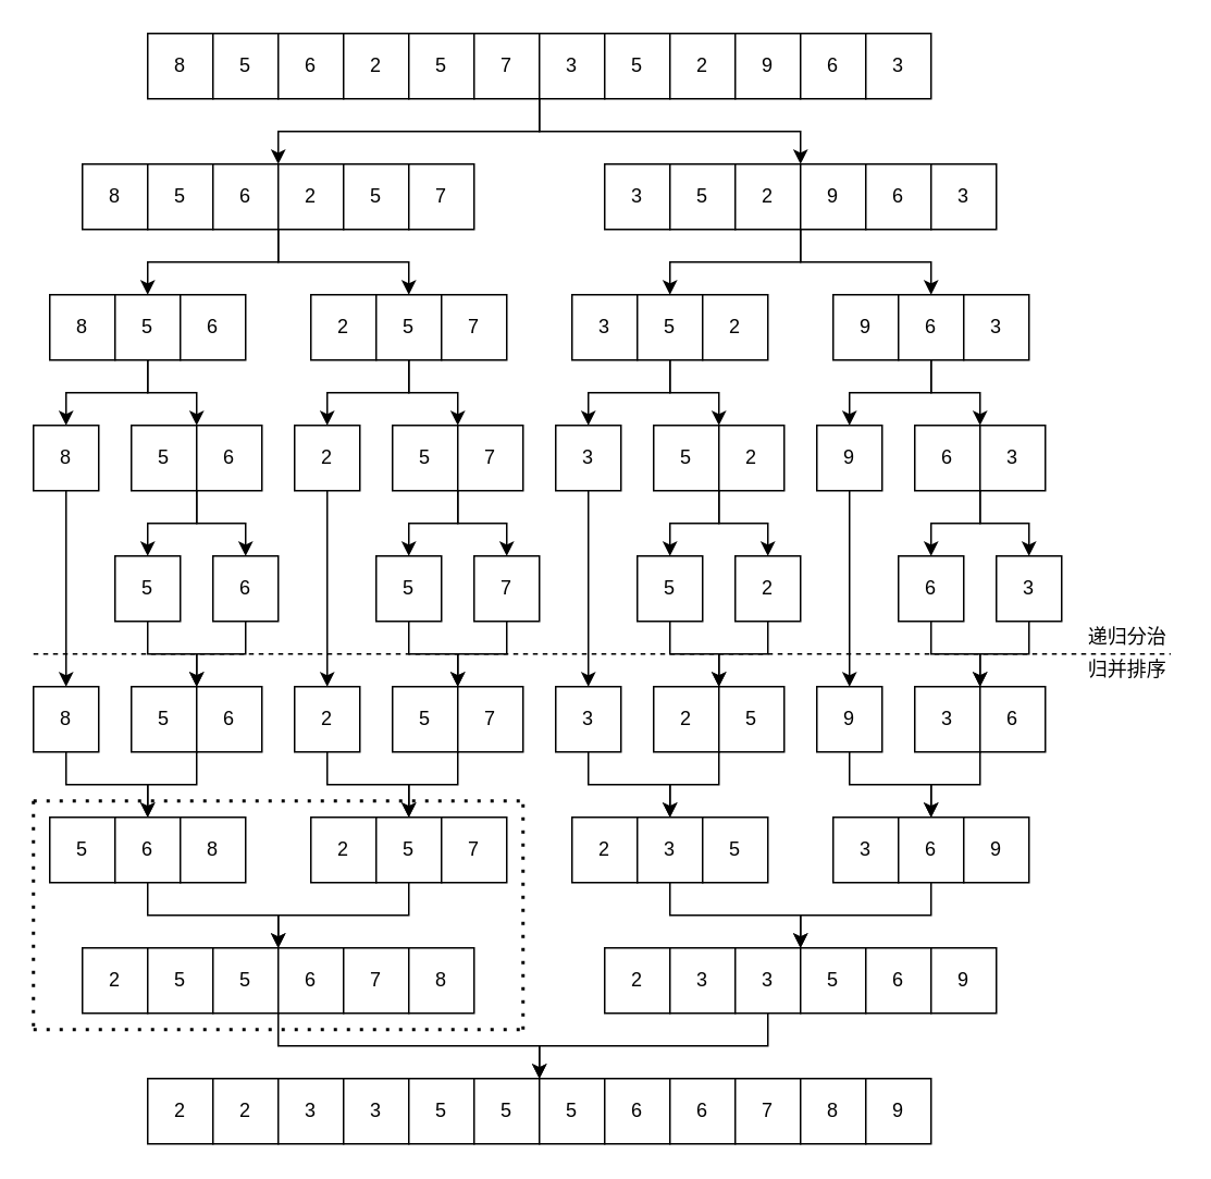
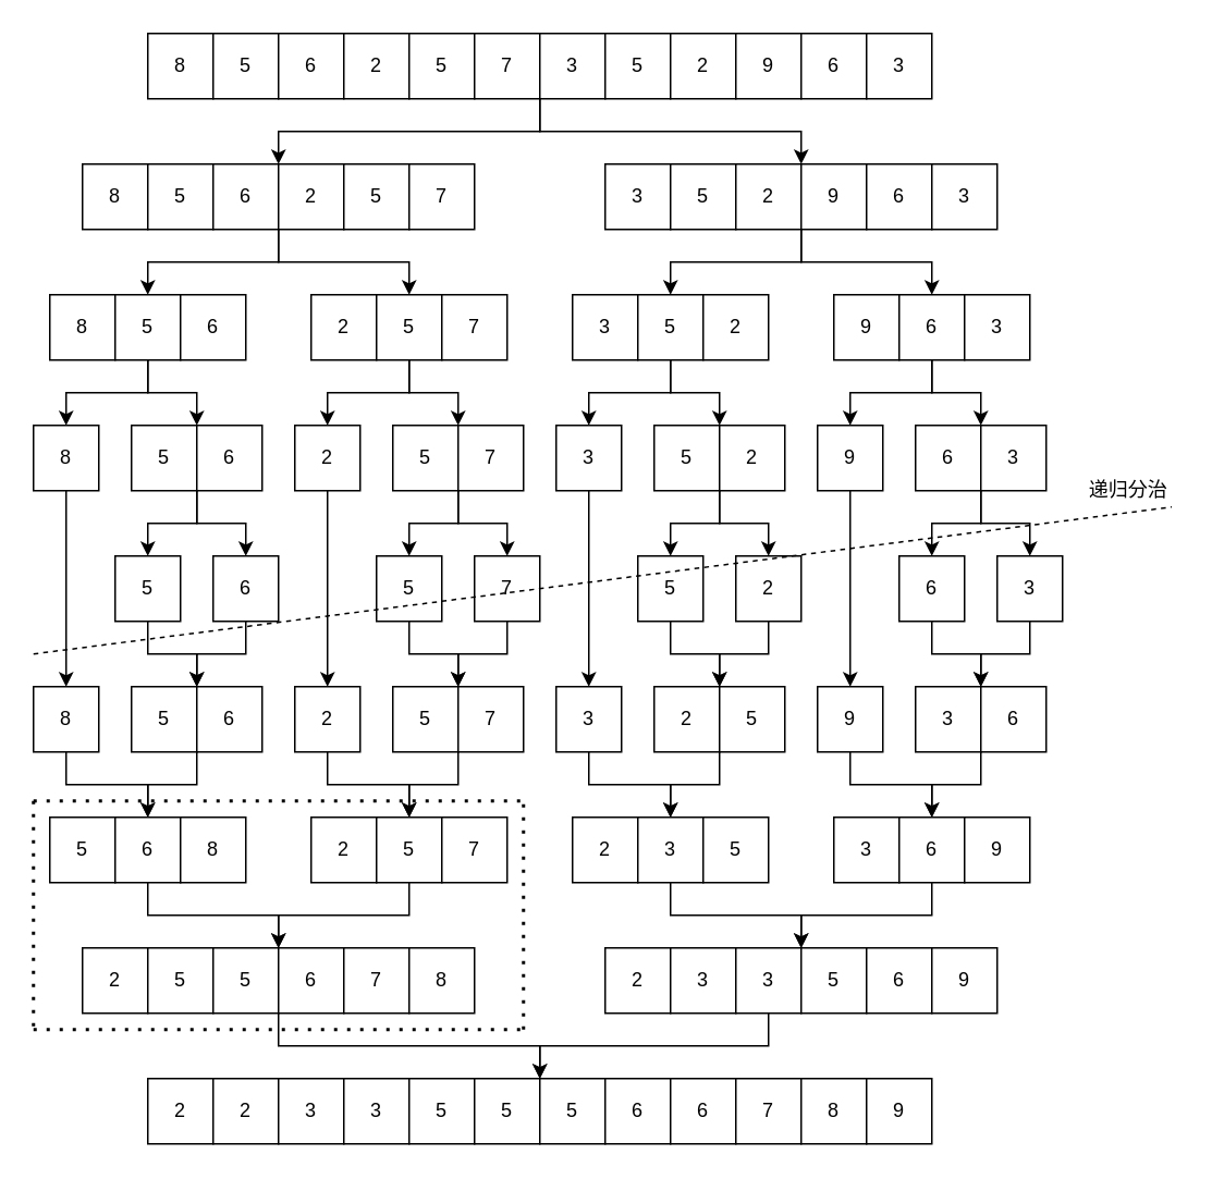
- <mxCell id="87" value="递归分治" style="text;html=1;align=center;verticalAlign=middle;resizable=0;points=[];autosize=1;" vertex="1" parent="1"><mxGeometry x="660" y="380" width="60" height="20" as="geometry" /></mxCell>
+ <mxCell id="87" value="递归分治" style="text;html=1;align=center;verticalAlign=middle;resizable=0;points=[];autosize=1;" vertex="1" parent="1"><mxGeometry x="660" y="290" width="60" height="20" as="geometry" /></mxCell>
- <mxCell id="88" value="归并排序" style="text;html=1;align=center;verticalAlign=middle;resizable=0;points=[];autosize=1;" vertex="1" parent="1"><mxGeometry x="660" y="400" width="60" height="20" as="geometry" /></mxCell>
